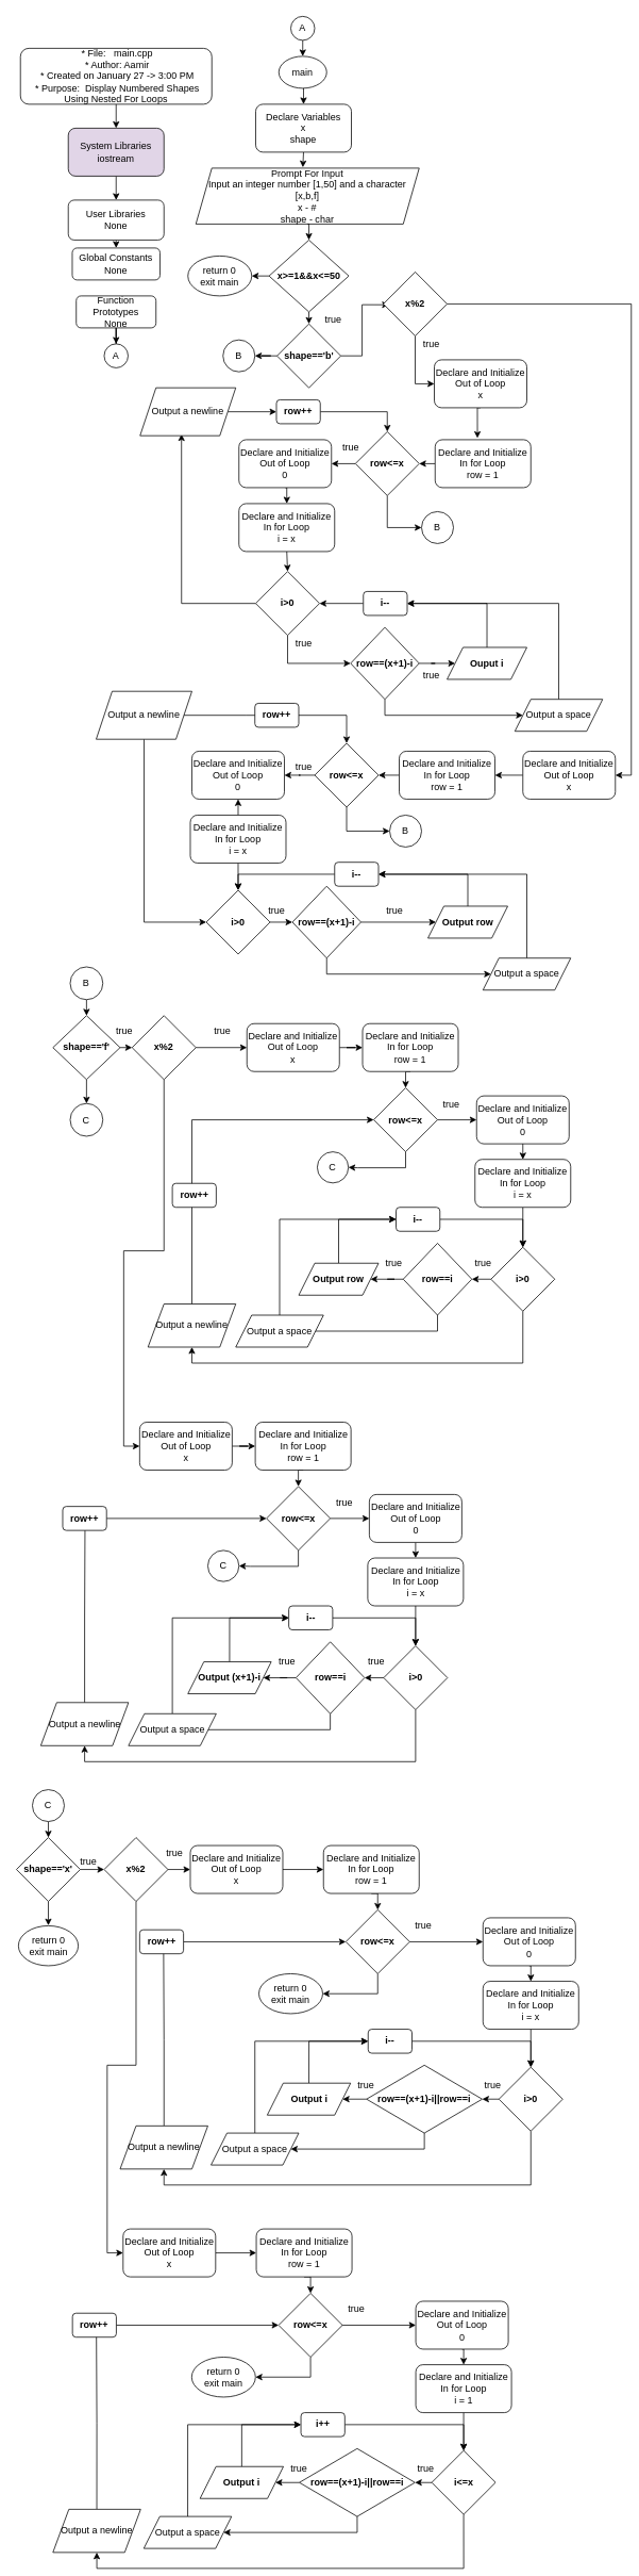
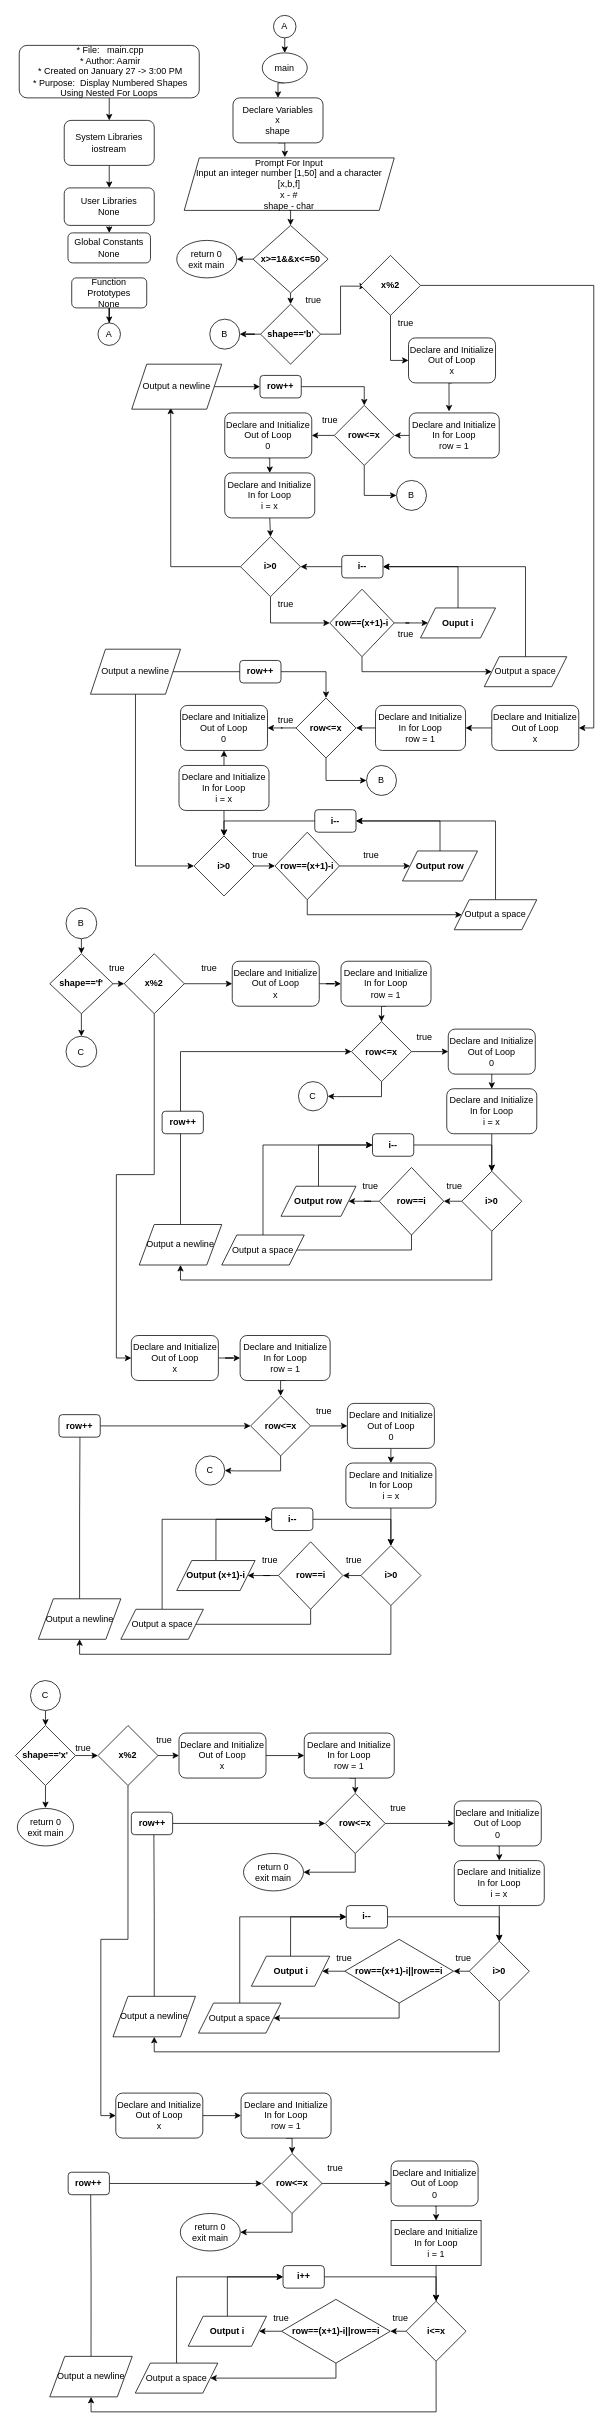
- <mxCell id="14" value="Declare Variables&lt;br&gt;x&lt;br&gt;shape" style="rounded=1;whiteSpace=wrap;html=1;" parent="1" vertex="1"><mxGeometry x="320" y="130" width="120" height="60" as="geometry" /></mxCell>
+ <mxCell id="14" value="Declare Variables&lt;br&gt;x&lt;br&gt;shape" style="rounded=1;whiteSpace=wrap;html=1;" parent="1" vertex="1"><mxGeometry x="310" y="130" width="120" height="60" as="geometry" /></mxCell>
- <mxCell id="7" value="System Libraries&lt;br&gt;iostream" style="rounded=1;whiteSpace=wrap;html=1;fillColor=#e1d5e7;" parent="1" vertex="1"><mxGeometry x="85" y="160" width="120" height="60" as="geometry" /></mxCell>
+ <mxCell id="7" value="System Libraries&lt;br&gt;iostream" style="rounded=1;whiteSpace=wrap;html=1;" parent="1" vertex="1"><mxGeometry x="85" y="160" width="120" height="60" as="geometry" /></mxCell>
- <mxCell id="210" value="Declare and Initialize In for Loop&lt;br&gt;i = 1" style="rounded=1;whiteSpace=wrap;html=1;" parent="1" vertex="1"><mxGeometry x="520.75" y="2960" width="120" height="60" as="geometry" /></mxCell>
+ <mxCell id="210" value="Declare and Initialize In for Loop&lt;br&gt;i = 1" style="whiteSpace=wrap;html=1;rounded=0;" parent="1" vertex="1"><mxGeometry x="520.75" y="2960" width="120" height="60" as="geometry" /></mxCell>
